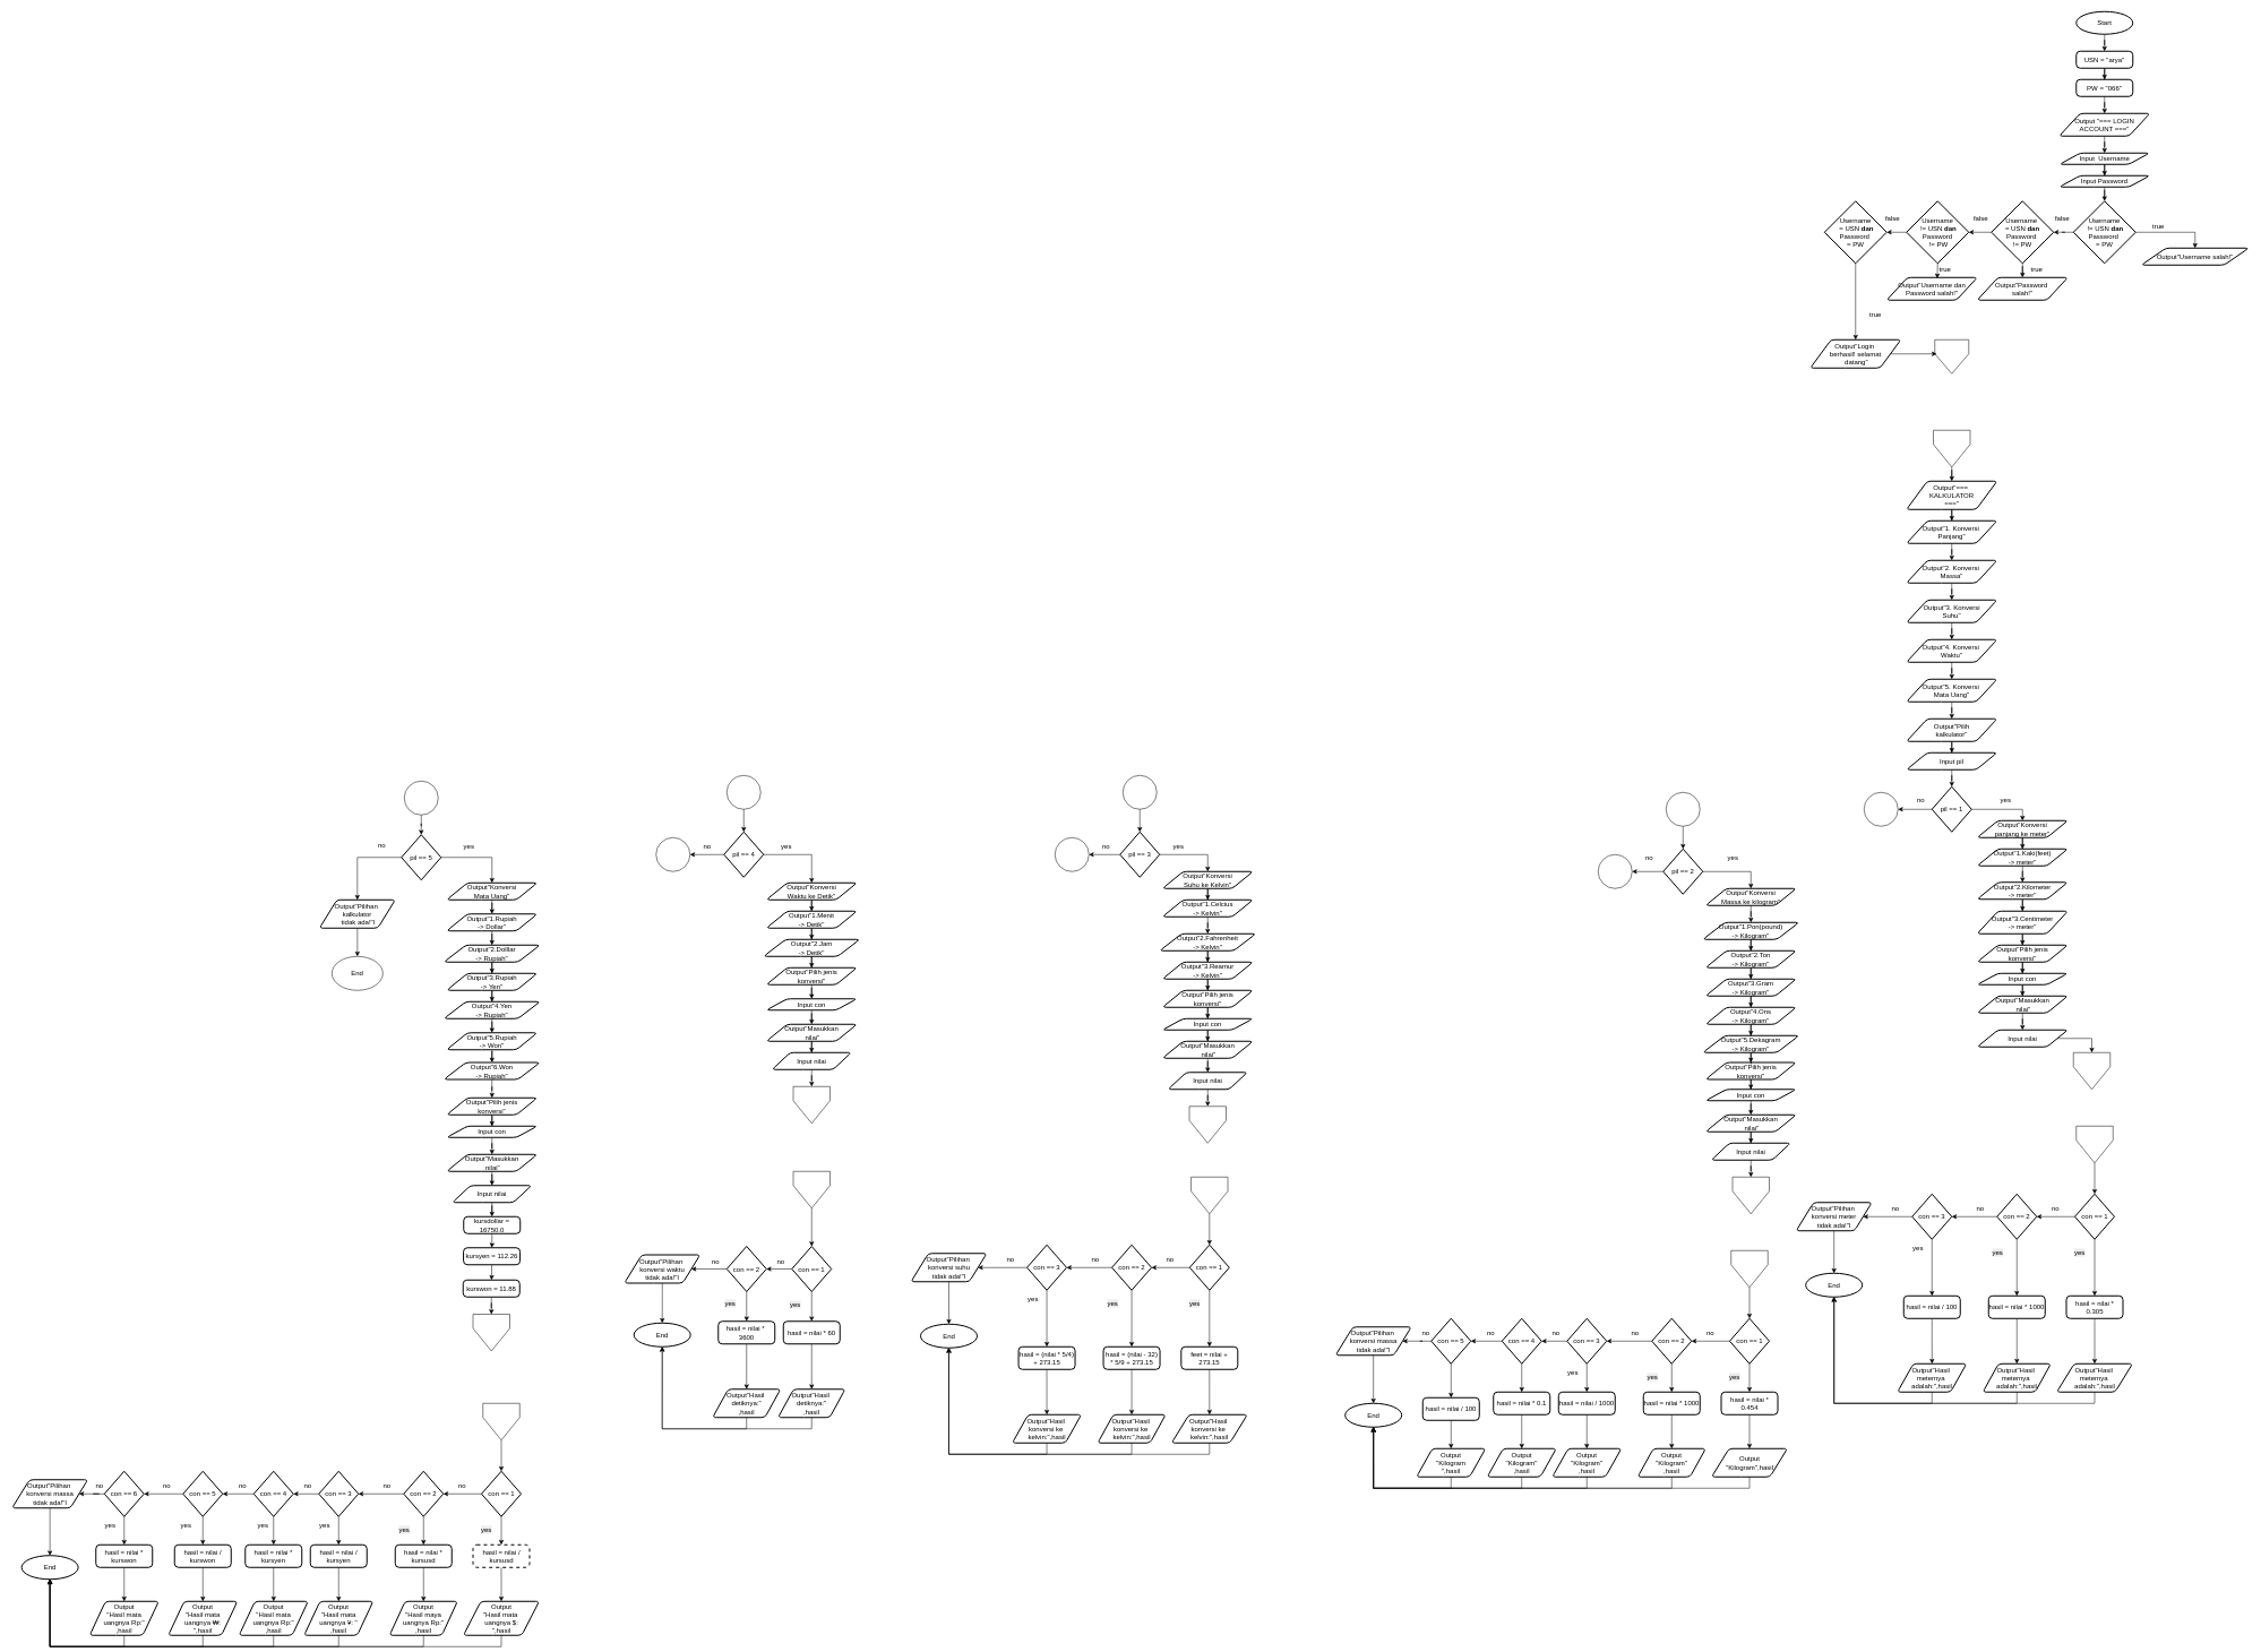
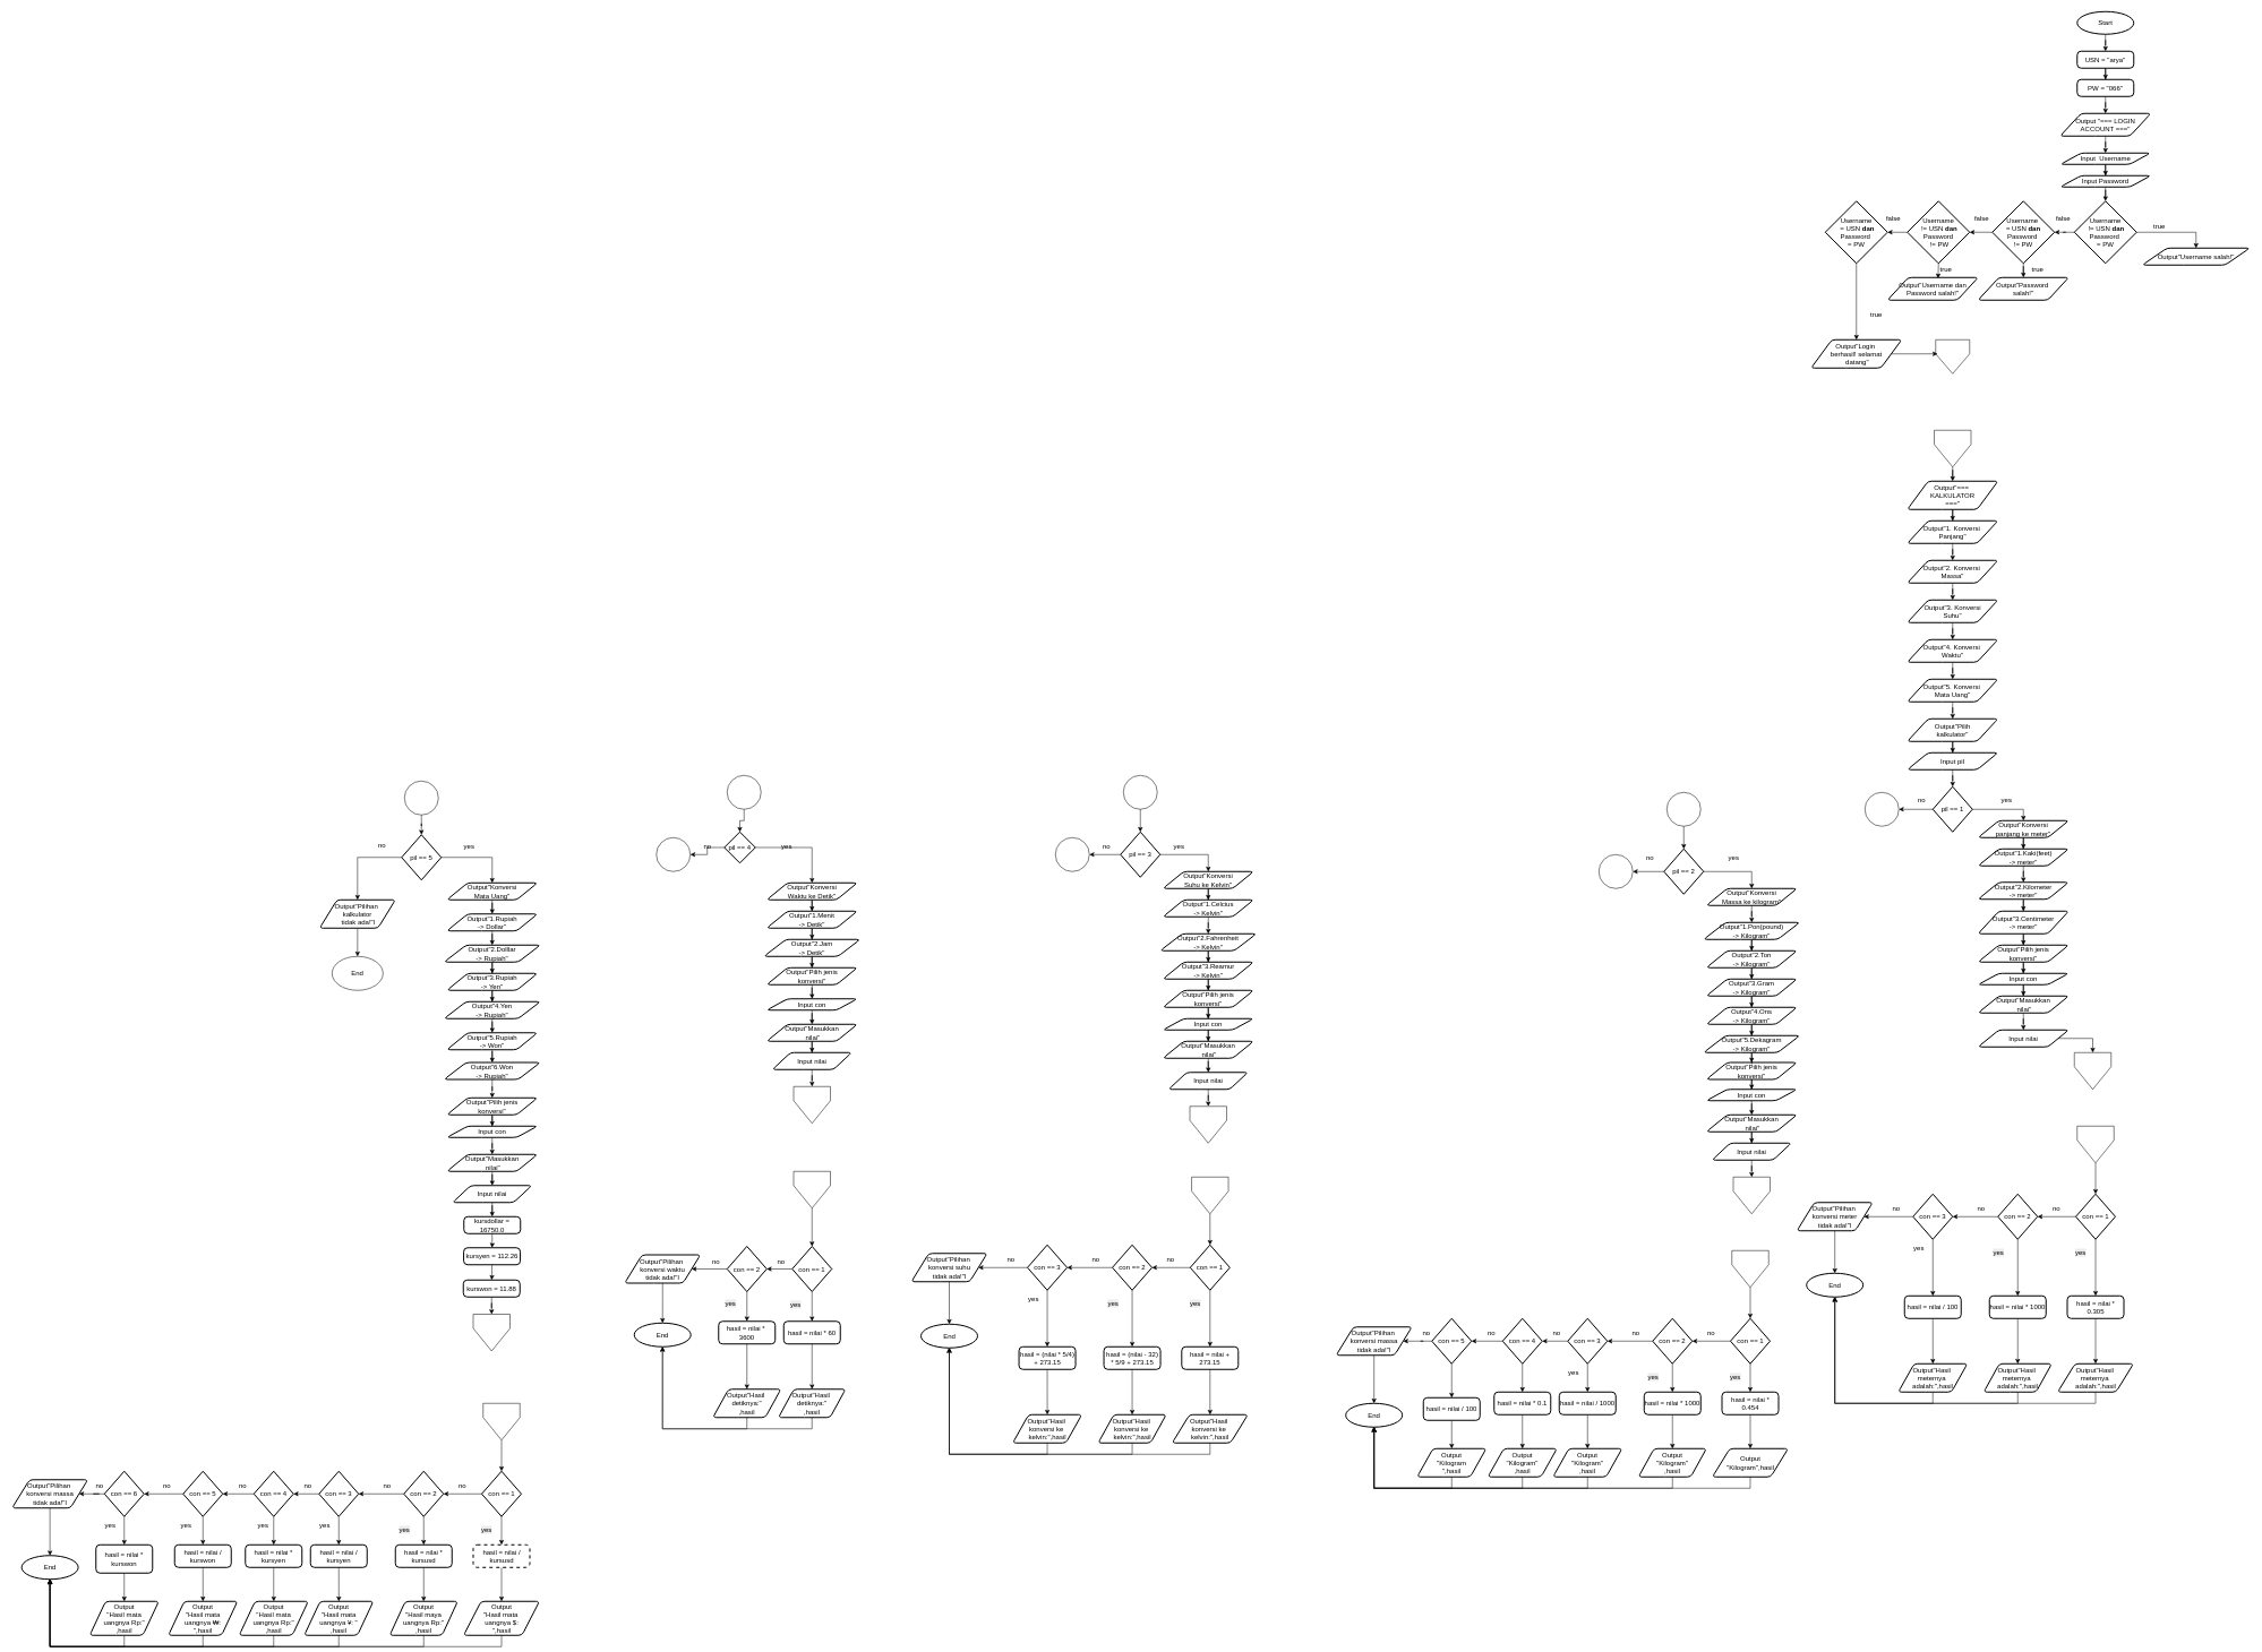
- <mxCell id="234" value="pil == 4" style="strokeWidth=2;html=1;shape=mxgraph.flowchart.decision;whiteSpace=wrap;" parent="1" vertex="1"><mxGeometry x="1279" y="1470" width="70" height="80" as="geometry" /></mxCell>
+ <mxCell id="234" value="pil == 4" style="strokeWidth=2;html=1;shape=mxgraph.flowchart.decision;whiteSpace=wrap;" parent="1" vertex="1"><mxGeometry x="1279" y="1470" width="55" height="55" as="geometry" /></mxCell>
- <mxCell id="208" value="feet = nilai + 273.15" style="rounded=1;whiteSpace=wrap;html=1;absoluteArcSize=1;arcSize=14;strokeWidth=2;" parent="1" vertex="1"><mxGeometry x="2087.12" y="2380" width="100" height="40" as="geometry" /></mxCell>
+ <mxCell id="208" value="hasil = nilai + 273.15" style="rounded=1;whiteSpace=wrap;html=1;absoluteArcSize=1;arcSize=14;strokeWidth=2;" parent="1" vertex="1"><mxGeometry x="2087.12" y="2380" width="100" height="40" as="geometry" /></mxCell>
- <mxCell id="369" value="hasil = nilai * kurswon" style="rounded=1;whiteSpace=wrap;html=1;absoluteArcSize=1;arcSize=14;strokeWidth=2;" parent="1" vertex="1"><mxGeometry x="169" y="2730" width="100" height="40" as="geometry" /></mxCell>
+ <mxCell id="369" value="hasil = nilai * kurswon" style="rounded=1;whiteSpace=wrap;html=1;absoluteArcSize=1;arcSize=14;strokeWidth=2;" parent="1" vertex="1"><mxGeometry x="169" y="2730" width="100" height="50" as="geometry" /></mxCell>
